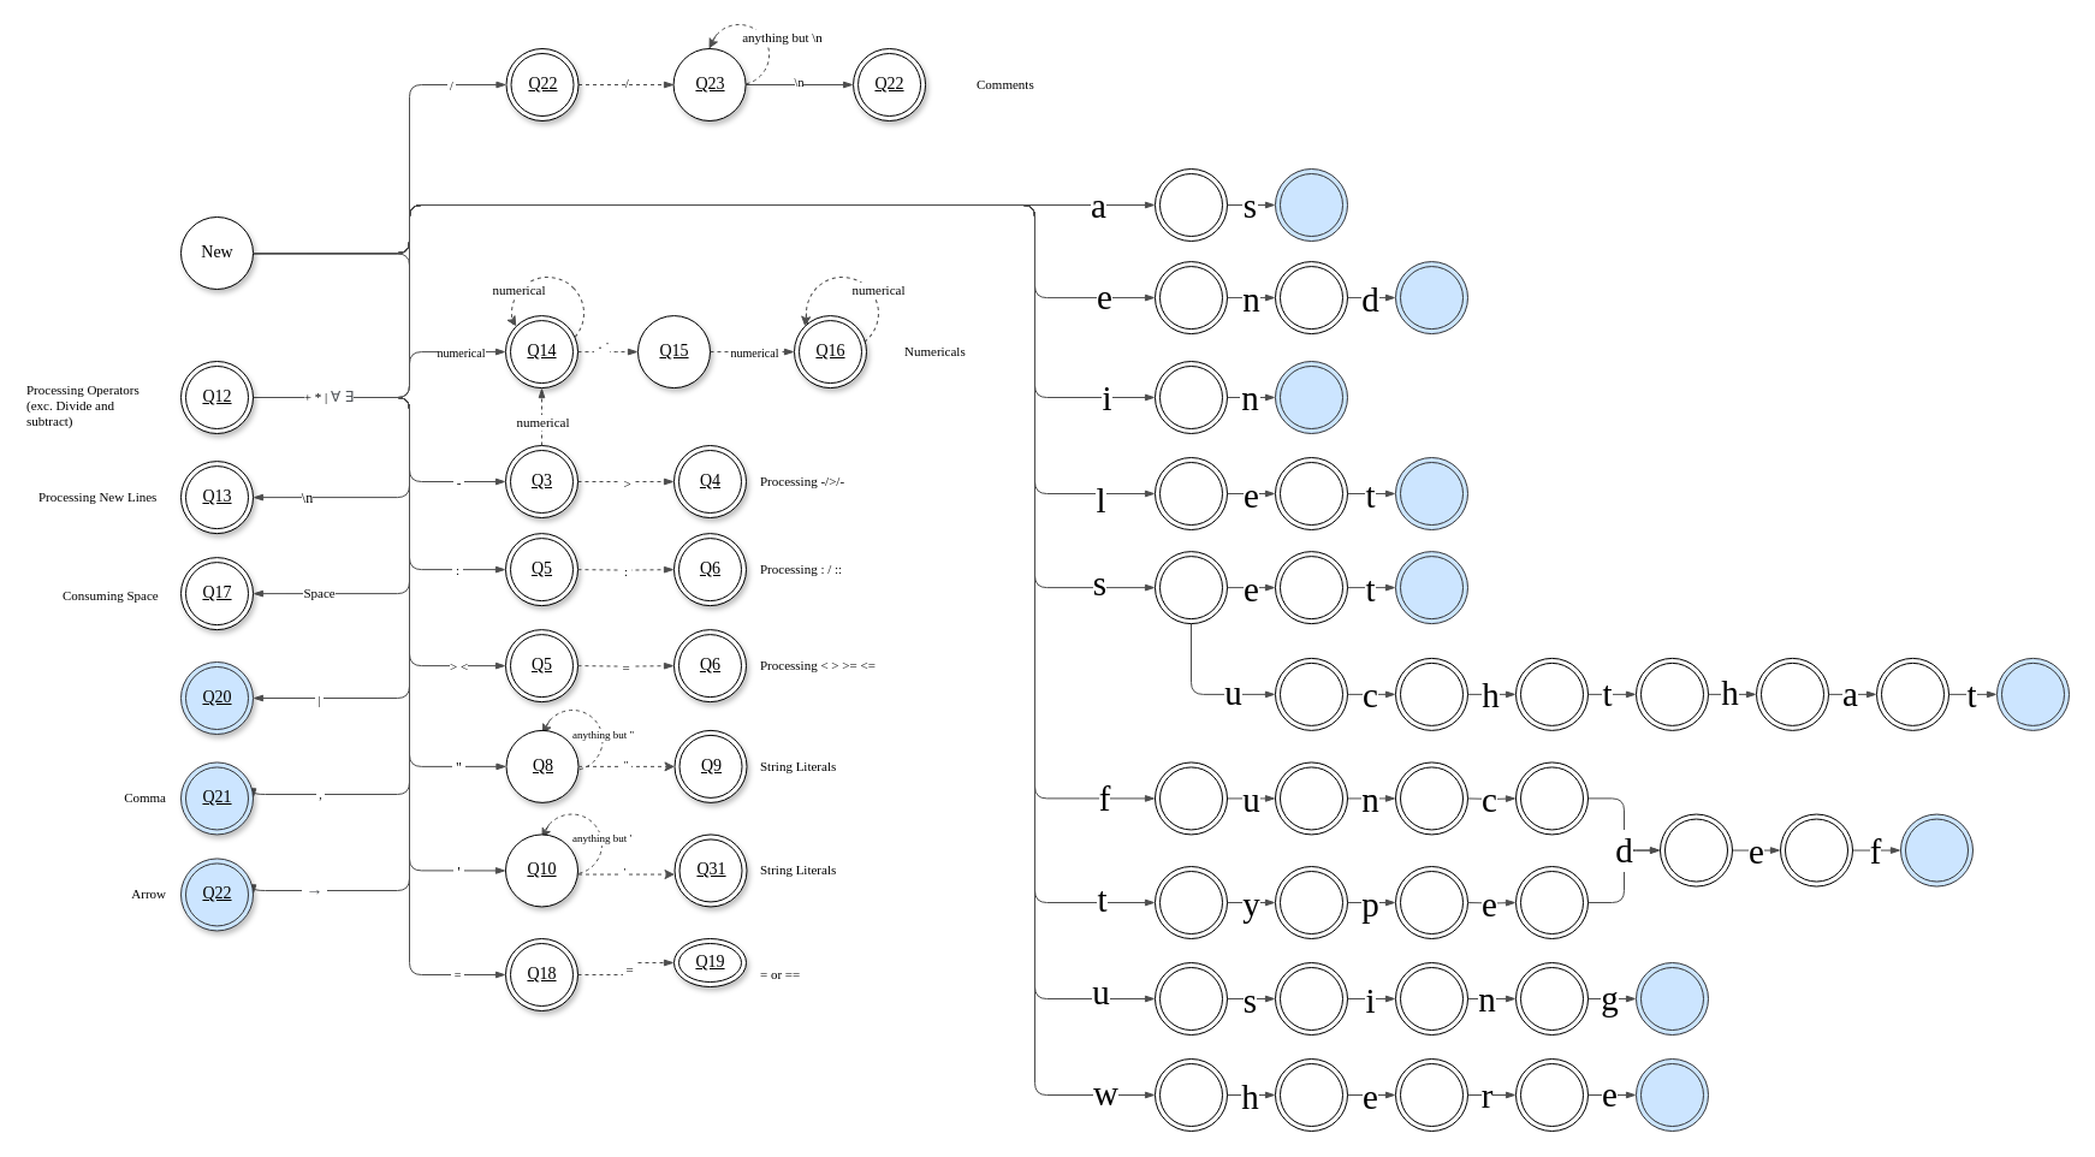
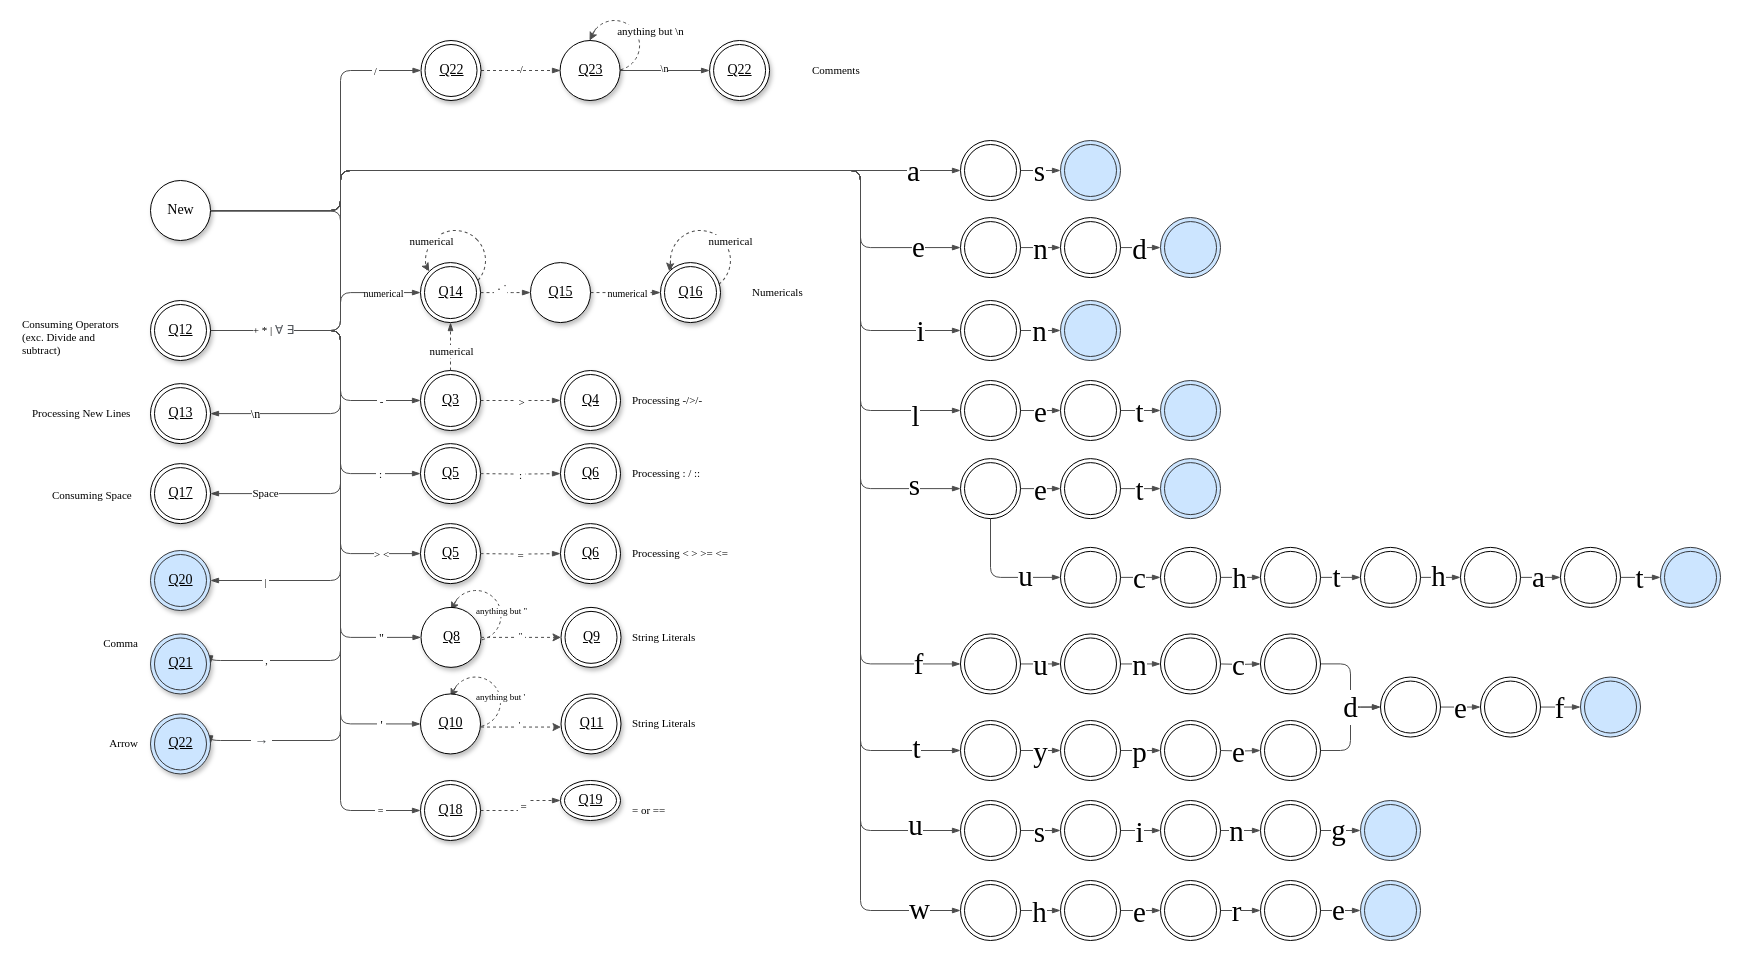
- <mxCell id="52" value="Processing Operators&lt;br&gt;(exc. Divide and subtract)" style="text;html=1;strokeColor=none;fillColor=none;align=left;verticalAlign=middle;whiteSpace=wrap;rounded=0;labelBackgroundColor=default;fontFamily=CMU Serif;fontSize=11;fontColor=default;" vertex="1" parent="1"><mxGeometry x="20" y="322.07" width="110" height="30" as="geometry" /></mxCell>
+ <mxCell id="52" value="Consuming Operators&lt;br&gt;(exc. Divide and subtract)" style="text;html=1;strokeColor=none;fillColor=none;align=left;verticalAlign=middle;whiteSpace=wrap;rounded=0;labelBackgroundColor=default;fontFamily=CMU Serif;fontSize=11;fontColor=default;" vertex="1" parent="1"><mxGeometry x="20" y="322.07" width="110" height="30" as="geometry" /></mxCell>
- <mxCell id="95" value="Comma" style="text;html=1;strokeColor=none;fillColor=none;align=right;verticalAlign=middle;whiteSpace=wrap;rounded=0;labelBackgroundColor=default;fontFamily=CMU Serif;fontSize=11;fontColor=default;" vertex="1" parent="1"><mxGeometry x="70" y="648.44" width="70" height="30" as="geometry" /></mxCell>
+ <mxCell id="95" value="Comma" style="text;html=1;strokeColor=none;fillColor=none;align=right;verticalAlign=middle;whiteSpace=wrap;rounded=0;labelBackgroundColor=default;fontFamily=CMU Serif;fontSize=11;fontColor=default;" vertex="1" parent="1"><mxGeometry x="70" y="628.44" width="70" height="30" as="geometry" /></mxCell>
- <mxCell id="57" value="Q31" style="ellipse;shape=doubleEllipse;html=1;dashed=0;whitespace=wrap;aspect=fixed;fontFamily=CMU Serif;fontSize=14;sketch=0;shadow=1;fontStyle=4" vertex="1" parent="1"><mxGeometry x="560.52" y="693.44" width="60" height="60" as="geometry" /></mxCell>
+ <mxCell id="57" value="Q11" style="ellipse;shape=doubleEllipse;html=1;dashed=0;whitespace=wrap;aspect=fixed;fontFamily=CMU Serif;fontSize=14;sketch=0;shadow=1;fontStyle=4" vertex="1" parent="1"><mxGeometry x="560.52" y="693.44" width="60" height="60" as="geometry" /></mxCell>
